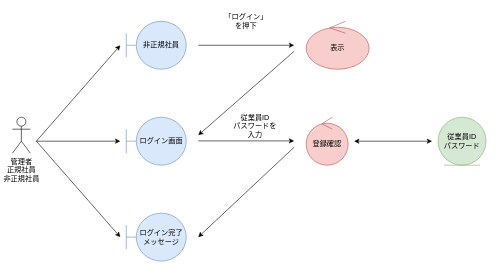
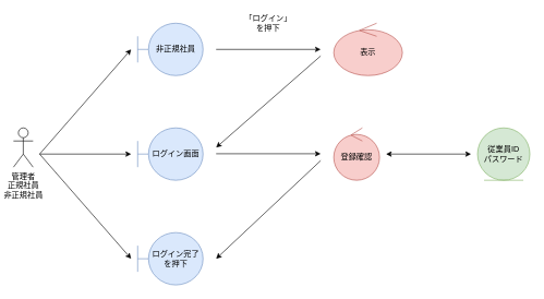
- <mxCell id="17" value="従業員ID&lt;br&gt;パスワードを&lt;br&gt;入力" style="text;html=1;strokeColor=none;fillColor=none;align=center;verticalAlign=middle;whiteSpace=wrap;rounded=0;" vertex="1" parent="1"><mxGeometry x="380" y="195" width="90" height="30" as="geometry" /></mxCell>
- <mxCell id="4" value="ログイン完了&lt;br&gt;メッセージ" style="shape=umlBoundary;whiteSpace=wrap;html=1;fillColor=#dae8fc;strokeColor=#6c8ebf;" vertex="1" parent="1"><mxGeometry x="210" y="355" width="100" height="80" as="geometry" /></mxCell>
+ <mxCell id="4" value="ログイン完了&lt;br&gt;を押下" style="shape=umlBoundary;whiteSpace=wrap;html=1;fillColor=#dae8fc;strokeColor=#6c8ebf;" vertex="1" parent="1"><mxGeometry x="210" y="355" width="100" height="80" as="geometry" /></mxCell>
